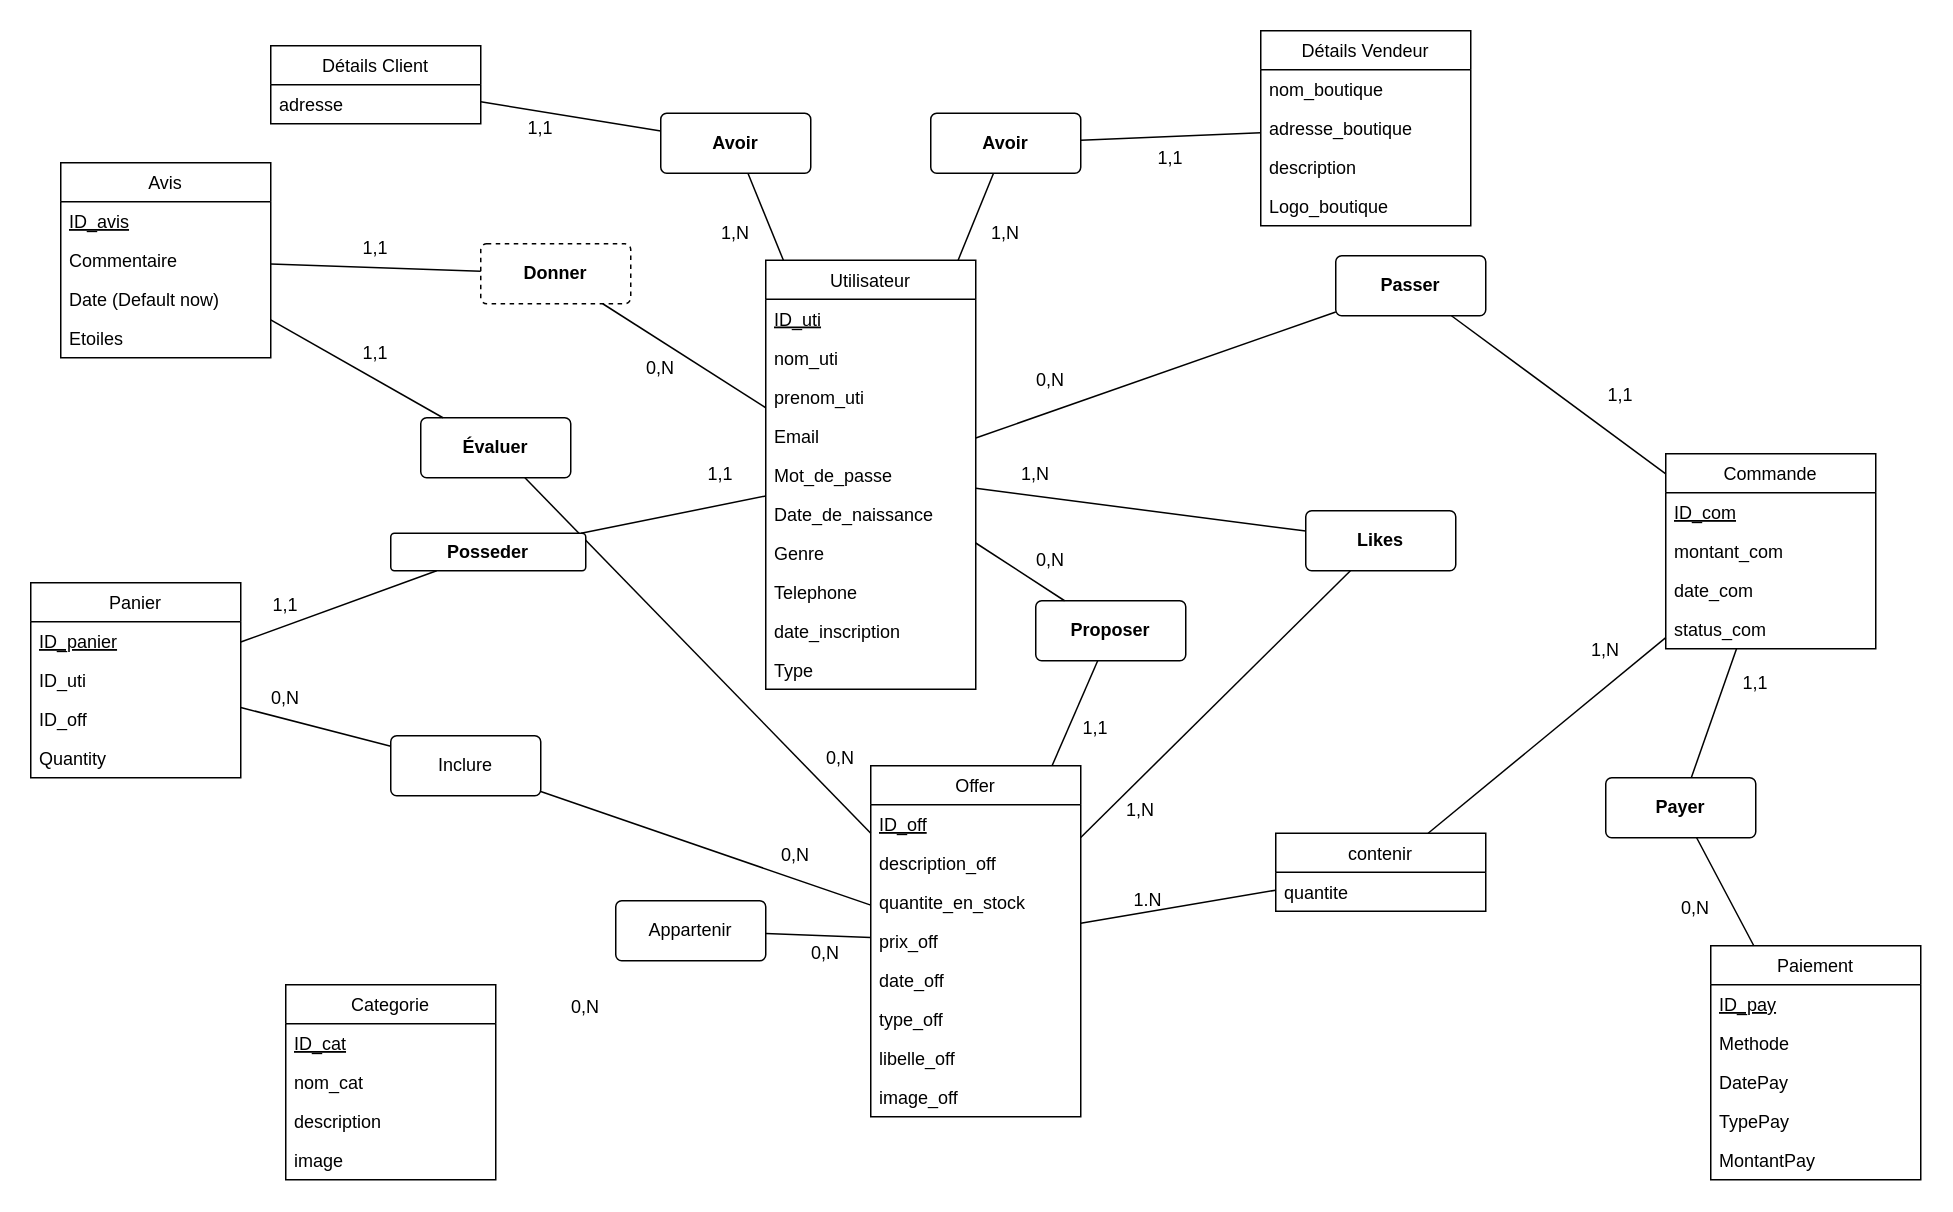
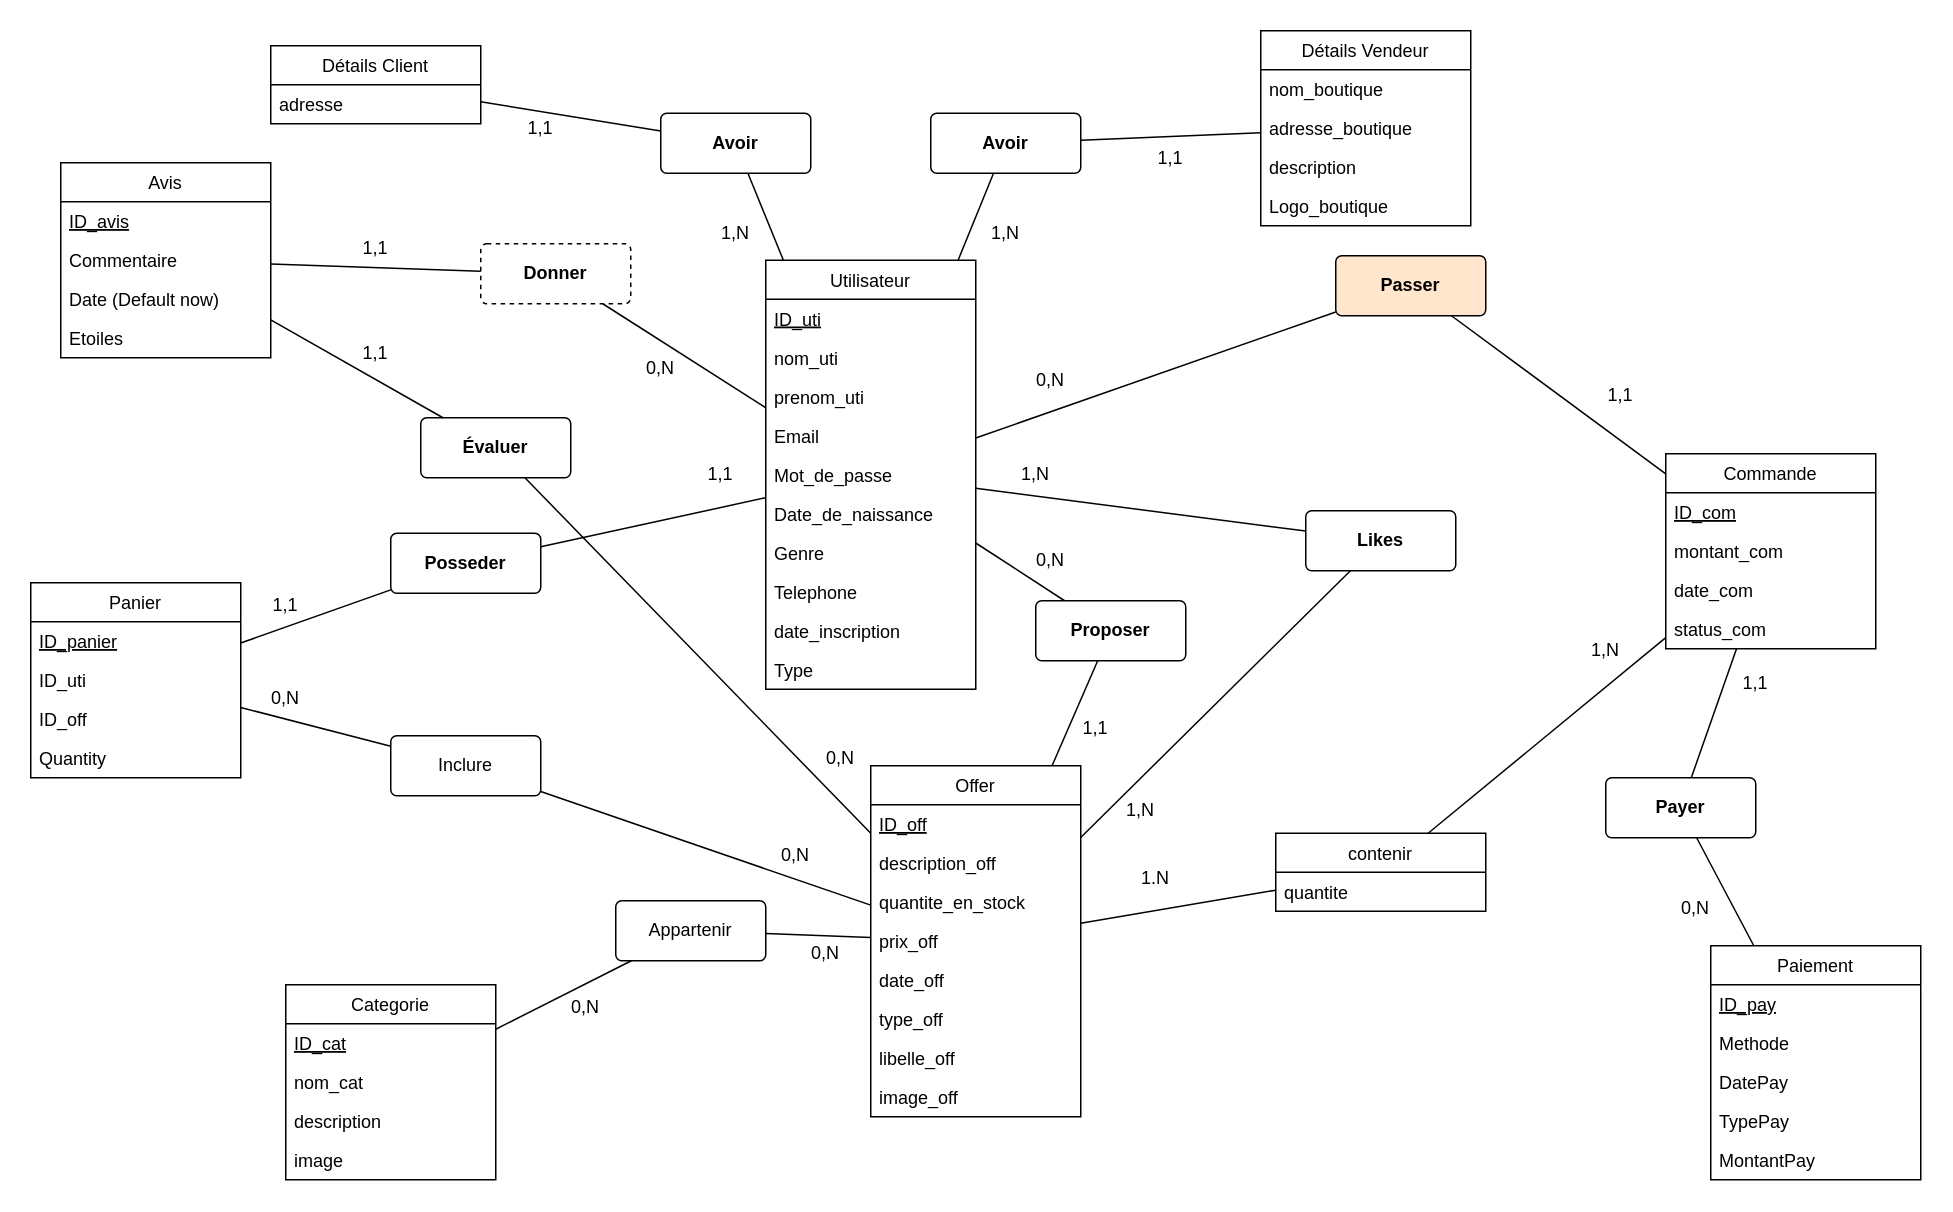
- <mxCell id="47" value="&lt;strong&gt;Passer&lt;/strong&gt;" style="rounded=1;arcSize=10;whiteSpace=wrap;html=1;align=center;" parent="1" vertex="1"><mxGeometry x="890" y="170" width="100" height="40" as="geometry" /></mxCell>
+ <mxCell id="47" value="&lt;strong&gt;Passer&lt;/strong&gt;" style="rounded=1;arcSize=10;whiteSpace=wrap;html=1;align=center;fillColor=#ffe6cc;" parent="1" vertex="1"><mxGeometry x="890" y="170" width="100" height="40" as="geometry" /></mxCell>
- <mxCell id="100" value="&lt;strong&gt;Posseder&lt;/strong&gt;" style="rounded=1;arcSize=10;whiteSpace=wrap;html=1;align=center;" vertex="1" parent="1"><mxGeometry x="260" y="355" width="130" height="25" as="geometry" /></mxCell>
+ <mxCell id="100" value="&lt;strong&gt;Posseder&lt;/strong&gt;" style="rounded=1;arcSize=10;whiteSpace=wrap;html=1;align=center;" vertex="1" parent="1"><mxGeometry x="260" y="355" width="100" height="40" as="geometry" /></mxCell>
- <mxCell id="67" value="1.N" style="text;html=1;strokeColor=none;fillColor=none;align=center;verticalAlign=middle;whiteSpace=wrap;rounded=0;" parent="1" vertex="1"><mxGeometry x="735" y="585" width="60" height="30" as="geometry" /></mxCell>
+ <mxCell id="67" value="1.N" style="text;html=1;strokeColor=none;fillColor=none;align=center;verticalAlign=middle;whiteSpace=wrap;rounded=0;" parent="1" vertex="1"><mxGeometry x="740" y="570" width="60" height="30" as="geometry" /></mxCell>
+ <mxCell id="50" style="edgeStyle=none;html=1;endArrow=none;endFill=0;" parent="1" source="42" target="77" edge="1"><mxGeometry relative="1" as="geometry"><mxPoint x="360" y="625" as="targetPoint" /></mxGeometry></mxCell>
